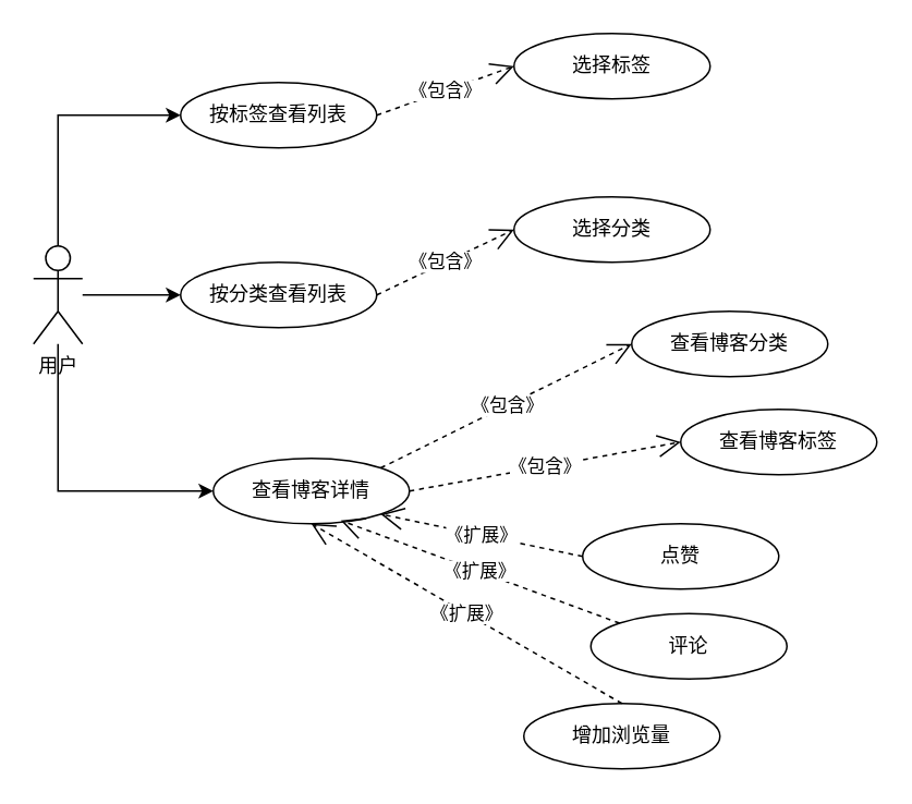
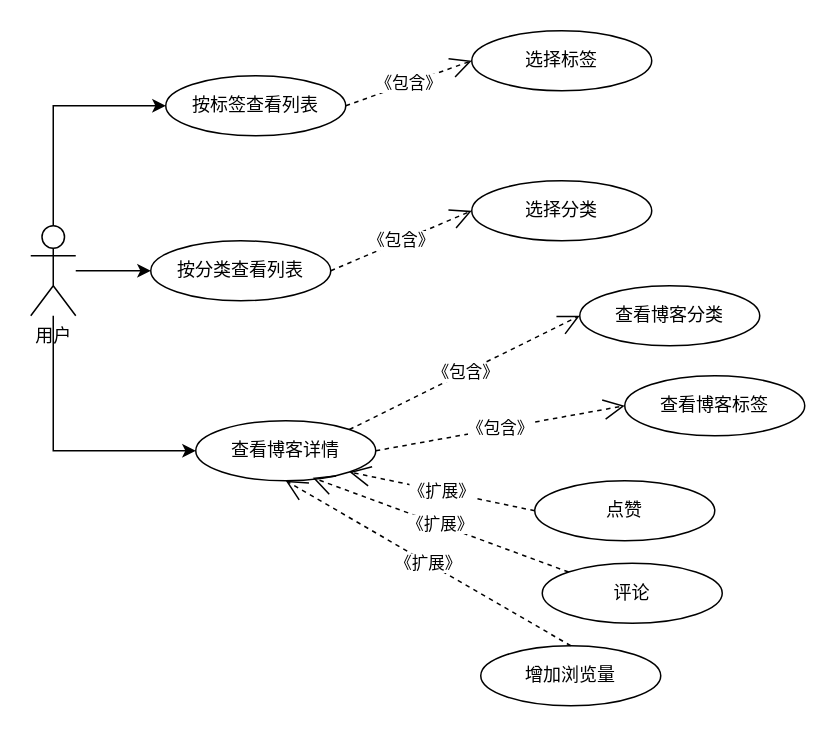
- <mxCell id="7" value="按分类查看列表" style="ellipse;whiteSpace=wrap;html=1;" vertex="1" parent="1"><mxGeometry x="110" y="160" width="120" height="40" as="geometry" /></mxCell>
+ <mxCell id="7" value="按分类查看列表" style="ellipse;whiteSpace=wrap;html=1;" vertex="1" parent="1"><mxGeometry x="100" y="160" width="120" height="40" as="geometry" /></mxCell>
